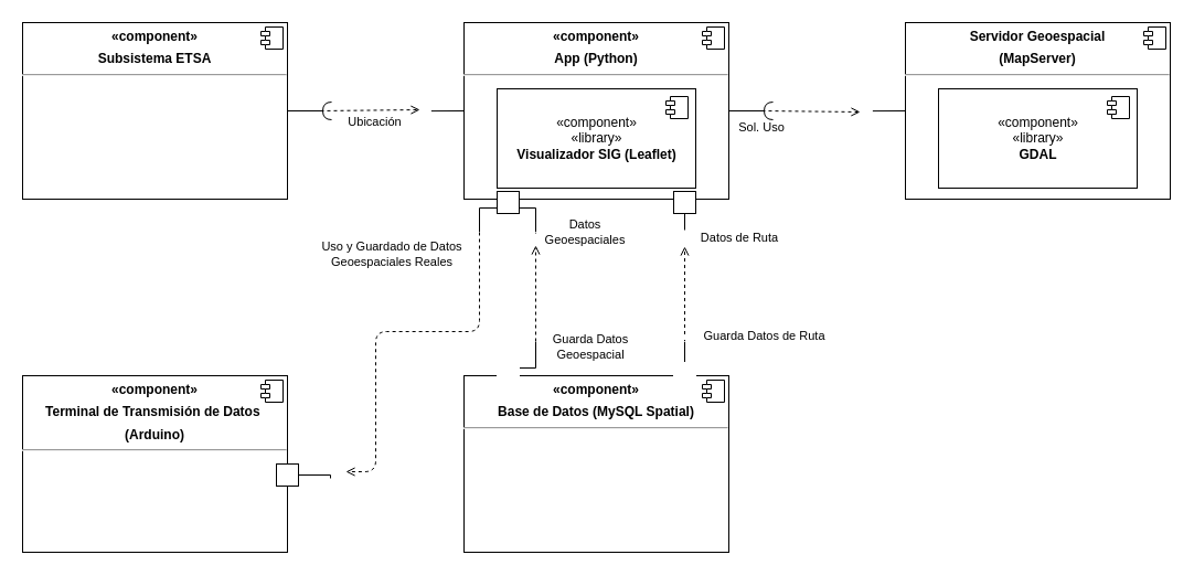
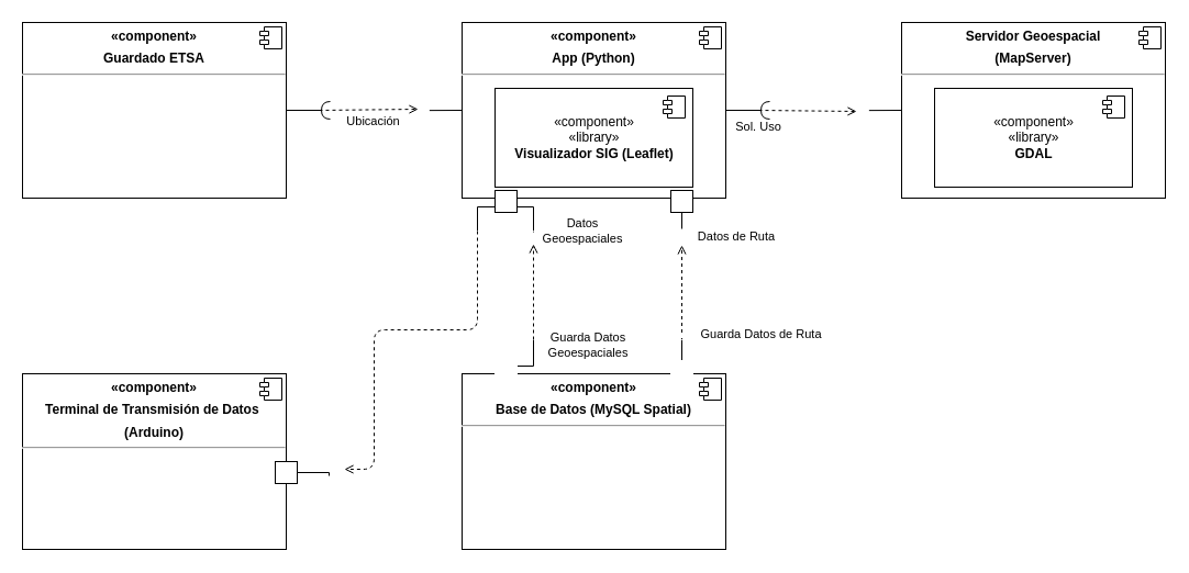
- <mxCell id="2" value="&lt;p style=&quot;margin: 0px ; margin-top: 6px ; text-align: center&quot;&gt;&lt;b&gt;«component»&lt;/b&gt;&lt;/p&gt;&lt;p style=&quot;margin: 0px ; margin-top: 6px ; text-align: center&quot;&gt;&lt;b&gt;Subsistema ETSA&lt;/b&gt;&lt;/p&gt;&lt;hr&gt;&lt;p style=&quot;margin: 0px ; margin-left: 8px&quot;&gt;&lt;br&gt;&lt;/p&gt;" style="align=left;overflow=fill;html=1;dropTarget=0;" parent="1" vertex="1"><mxGeometry x="20" y="20" width="240" height="160" as="geometry" /></mxCell>
+ <mxCell id="2" value="&lt;p style=&quot;margin: 0px ; margin-top: 6px ; text-align: center&quot;&gt;&lt;b&gt;«component»&lt;/b&gt;&lt;/p&gt;&lt;p style=&quot;margin: 0px ; margin-top: 6px ; text-align: center&quot;&gt;&lt;b&gt;Guardado ETSA&lt;/b&gt;&lt;/p&gt;&lt;hr&gt;&lt;p style=&quot;margin: 0px ; margin-left: 8px&quot;&gt;&lt;br&gt;&lt;/p&gt;" style="align=left;overflow=fill;html=1;dropTarget=0;" parent="1" vertex="1"><mxGeometry x="20" y="20" width="240" height="160" as="geometry" /></mxCell>
- <mxCell id="52" value="Uso y Guardado de Datos Geoespaciales Reales" style="text;html=1;strokeColor=none;fillColor=none;align=center;verticalAlign=middle;whiteSpace=wrap;rounded=0;fontSize=11;" vertex="1" parent="1"><mxGeometry x="290" y="220" width="130" height="20" as="geometry" /></mxCell>
- <mxCell id="47" value="Guarda Datos Geoespacial" style="text;html=1;strokeColor=none;fillColor=none;align=center;verticalAlign=middle;whiteSpace=wrap;rounded=0;fontSize=11;" vertex="1" parent="1"><mxGeometry x="490" y="304" width="90" height="20" as="geometry" /></mxCell>
+ <mxCell id="47" value="Guarda Datos Geoespaciales" style="text;html=1;strokeColor=none;fillColor=none;align=center;verticalAlign=middle;whiteSpace=wrap;rounded=0;fontSize=11;" vertex="1" parent="1"><mxGeometry x="490" y="304" width="90" height="20" as="geometry" /></mxCell>
